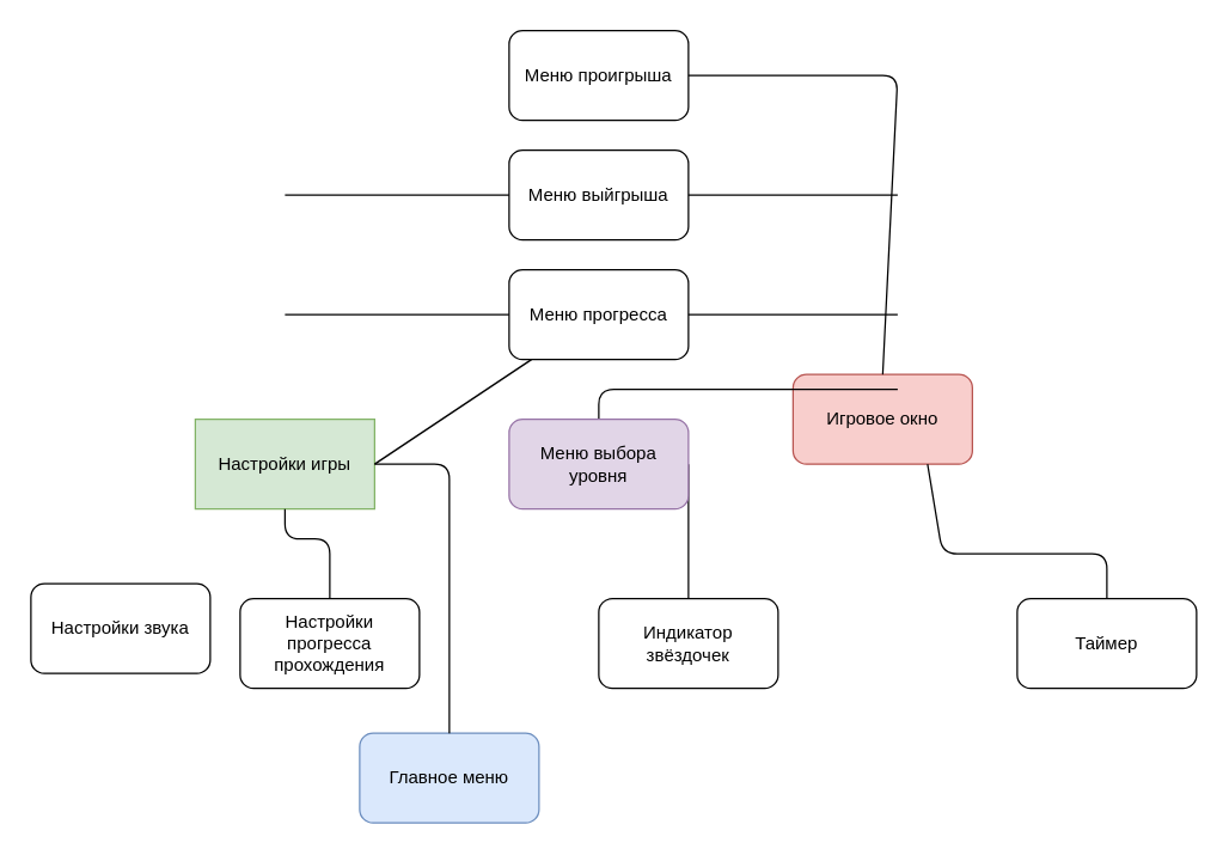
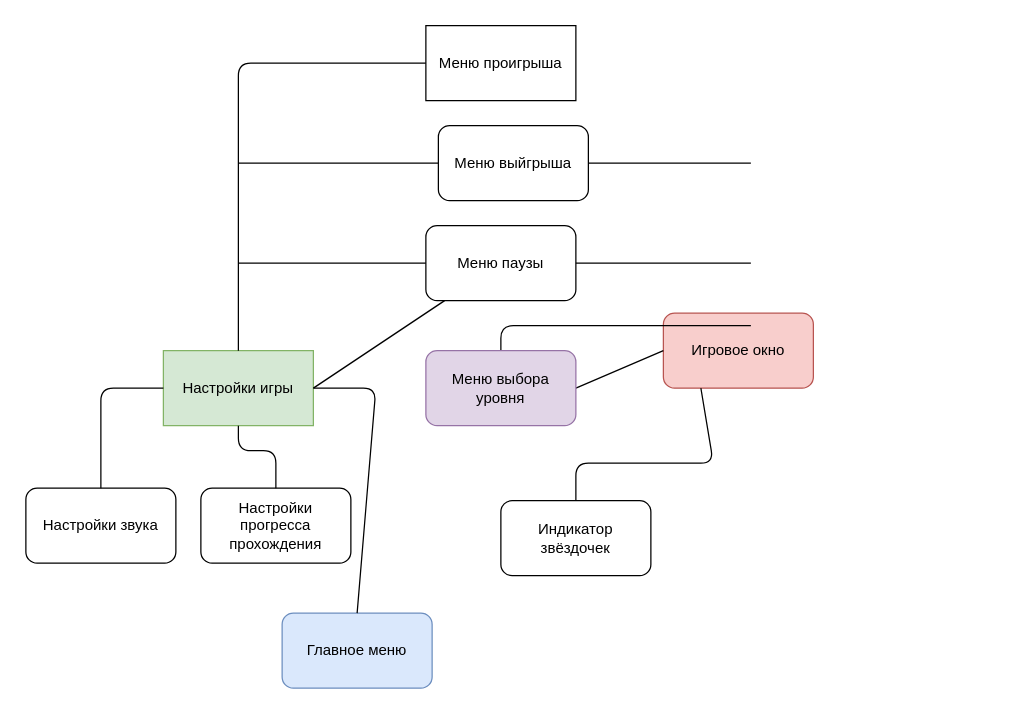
- <mxCell id="14" value="Меню проигрыша" style="rounded=1;whiteSpace=wrap;html=1;" parent="1" vertex="1"><mxGeometry x="340" y="20" width="120" height="60" as="geometry" /></mxCell>
+ <mxCell id="14" value="Меню проигрыша" style="whiteSpace=wrap;html=1;rounded=0;" parent="1" vertex="1"><mxGeometry x="340" y="20" width="120" height="60" as="geometry" /></mxCell>
- <mxCell id="18" value="" style="endArrow=none;html=1;entryX=1;entryY=0.5;entryDx=0;entryDy=0;exitX=0.5;exitY=0;exitDx=0;exitDy=0;" parent="1" source="6" target="14" edge="1"><mxGeometry width="50" height="50" relative="1" as="geometry"><mxPoint x="510" y="180" as="sourcePoint" /><mxPoint x="560" y="130" as="targetPoint" /><Array as="points"><mxPoint x="600" y="50" /></Array></mxGeometry></mxCell>
+ <mxCell id="15" value="" style="endArrow=none;html=1;exitX=0.5;exitY=0;exitDx=0;exitDy=0;entryX=0;entryY=0.5;entryDx=0;entryDy=0;" parent="1" source="3" target="14" edge="1"><mxGeometry width="50" height="50" relative="1" as="geometry"><mxPoint x="220" y="230" as="sourcePoint" /><mxPoint x="270" y="180" as="targetPoint" /><Array as="points"><mxPoint x="190" y="50" /></Array></mxGeometry></mxCell>
- <mxCell id="13" value="Меню выйгрыша" style="rounded=1;whiteSpace=wrap;html=1;" parent="1" vertex="1"><mxGeometry x="340" y="100" width="120" height="60" as="geometry" /></mxCell>
+ <mxCell id="13" value="Меню выйгрыша" style="rounded=1;whiteSpace=wrap;html=1;" parent="1" vertex="1"><mxGeometry x="350" y="100" width="120" height="60" as="geometry" /></mxCell>
- <mxCell id="12" value="Меню прогресса" style="rounded=1;whiteSpace=wrap;html=1;" parent="1" vertex="1"><mxGeometry x="340" y="180" width="120" height="60" as="geometry" /></mxCell>
+ <mxCell id="12" value="Меню паузы" style="rounded=1;whiteSpace=wrap;html=1;" parent="1" vertex="1"><mxGeometry x="340" y="180" width="120" height="60" as="geometry" /></mxCell>
+ <mxCell id="25" value="" style="endArrow=none;html=1;entryX=0;entryY=0.5;entryDx=0;entryDy=0;exitX=0.5;exitY=0;exitDx=0;exitDy=0;" parent="1" source="4" target="3" edge="1"><mxGeometry width="50" height="50" relative="1" as="geometry"><mxPoint x="60" y="350" as="sourcePoint" /><mxPoint x="110" y="300" as="targetPoint" /><Array as="points"><mxPoint x="80" y="310" /></Array></mxGeometry></mxCell>
- <mxCell id="7" value="" style="endArrow=none;html=1;exitX=1;exitY=0.5;exitDx=0;exitDy=0;" parent="1" source="22" target="8" edge="1"><mxGeometry width="50" height="50" relative="1" as="geometry"><mxPoint x="480" y="310" as="sourcePoint" /><mxPoint x="520" y="300" as="targetPoint" /></mxGeometry></mxCell>
+ <mxCell id="7" value="" style="endArrow=none;html=1;entryX=0;entryY=0.5;entryDx=0;entryDy=0;exitX=1;exitY=0.5;exitDx=0;exitDy=0;" parent="1" source="22" target="6" edge="1"><mxGeometry width="50" height="50" relative="1" as="geometry"><mxPoint x="480" y="310" as="sourcePoint" /><mxPoint x="520" y="300" as="targetPoint" /></mxGeometry></mxCell>
+ <mxCell id="10" value="" style="endArrow=none;html=1;exitX=0.5;exitY=0;exitDx=0;exitDy=0;entryX=0.25;entryY=1;entryDx=0;entryDy=0;" parent="1" source="8" target="6" edge="1"><mxGeometry width="50" height="50" relative="1" as="geometry"><mxPoint x="490" y="400" as="sourcePoint" /><mxPoint x="540" y="350" as="targetPoint" /><Array as="points"><mxPoint x="460" y="370" /><mxPoint x="570" y="370" /></Array></mxGeometry></mxCell>
- <mxCell id="11" value="" style="endArrow=none;html=1;entryX=0.75;entryY=1;entryDx=0;entryDy=0;exitX=0.5;exitY=0;exitDx=0;exitDy=0;" parent="1" source="9" target="6" edge="1"><mxGeometry width="50" height="50" relative="1" as="geometry"><mxPoint x="650" y="550" as="sourcePoint" /><mxPoint x="700" y="500" as="targetPoint" /><Array as="points"><mxPoint x="740" y="370" /><mxPoint x="630" y="370" /></Array></mxGeometry></mxCell>
- <mxCell id="5" value="Настройки прогресса прохождения" style="rounded=1;whiteSpace=wrap;html=1;" parent="1" vertex="1"><mxGeometry x="160" y="400" width="120" height="60" as="geometry" /></mxCell>
+ <mxCell id="5" value="Настройки прогресса прохождения" style="rounded=1;whiteSpace=wrap;html=1;" parent="1" vertex="1"><mxGeometry x="160" y="390" width="120" height="60" as="geometry" /></mxCell>
- <mxCell id="9" value="Таймер" style="rounded=1;whiteSpace=wrap;html=1;" parent="1" vertex="1"><mxGeometry x="680" y="400" width="120" height="60" as="geometry" /></mxCell>
- <mxCell id="2" value="Главное меню" style="rounded=1;whiteSpace=wrap;html=1;fillColor=#dae8fc;strokeColor=#6c8ebf;" parent="1" vertex="1"><mxGeometry x="240" y="490" width="120" height="60" as="geometry" /></mxCell>
+ <mxCell id="2" value="Главное меню" style="rounded=1;whiteSpace=wrap;html=1;fillColor=#dae8fc;strokeColor=#6c8ebf;" parent="1" vertex="1"><mxGeometry x="225" y="490" width="120" height="60" as="geometry" /></mxCell>
